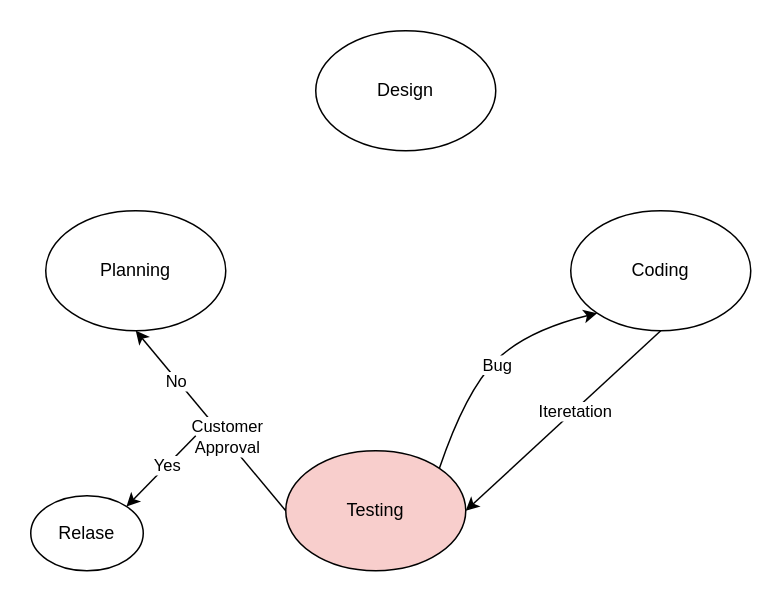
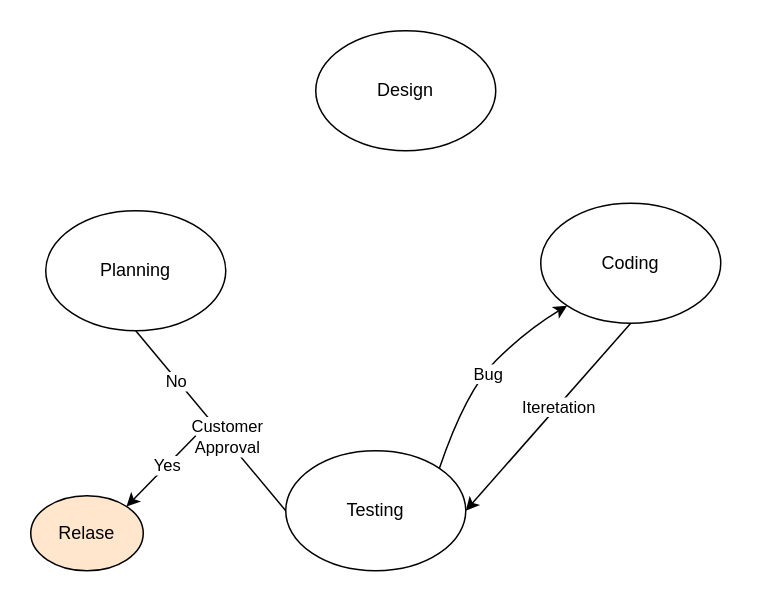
- <mxCell id="4" value="Coding" style="ellipse;whiteSpace=wrap;html=1;" parent="1" vertex="1"><mxGeometry x="380" y="140" width="120" height="80" as="geometry" /></mxCell>
+ <mxCell id="4" value="Coding" style="ellipse;whiteSpace=wrap;html=1;" parent="1" vertex="1"><mxGeometry x="360" y="135" width="120" height="80" as="geometry" /></mxCell>
- <mxCell id="8" value="" style="endArrow=classic;html=1;rounded=0;entryX=0.5;entryY=1;entryDx=0;entryDy=0;exitX=0;exitY=0.5;exitDx=0;exitDy=0;" parent="1" source="5" target="2" edge="1"><mxGeometry width="50" height="50" relative="1" as="geometry"><mxPoint x="220" y="270" as="sourcePoint" /><mxPoint x="160" y="320" as="targetPoint" /></mxGeometry></mxCell>
+ <mxCell id="8" value="" style="endArrow=none;html=1;rounded=0;entryX=0.5;entryY=1;entryDx=0;entryDy=0;exitX=0;exitY=0.5;exitDx=0;exitDy=0;" parent="1" source="5" target="2" edge="1"><mxGeometry width="50" height="50" relative="1" as="geometry"><mxPoint x="220" y="270" as="sourcePoint" /><mxPoint x="160" y="320" as="targetPoint" /></mxGeometry></mxCell>
- <mxCell id="5" value="Testing" style="ellipse;whiteSpace=wrap;html=1;fillColor=#f8cecc;" parent="1" vertex="1"><mxGeometry x="190" y="300" width="120" height="80" as="geometry" /></mxCell>
+ <mxCell id="5" value="Testing" style="ellipse;whiteSpace=wrap;html=1;" parent="1" vertex="1"><mxGeometry x="190" y="300" width="120" height="80" as="geometry" /></mxCell>
- <mxCell id="11" value="Relase" style="ellipse;whiteSpace=wrap;html=1;" parent="1" vertex="1"><mxGeometry x="20" y="330" width="75" height="50" as="geometry" /></mxCell>
+ <mxCell id="11" value="Relase" style="ellipse;whiteSpace=wrap;html=1;fillColor=#ffe6cc;" parent="1" vertex="1"><mxGeometry x="20" y="330" width="75" height="50" as="geometry" /></mxCell>
